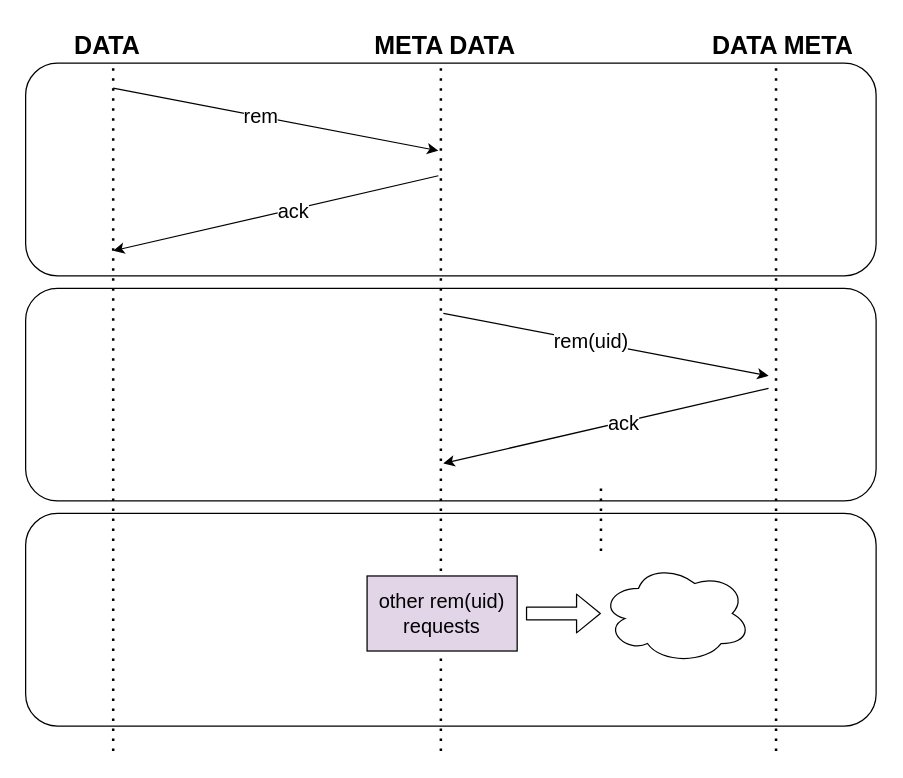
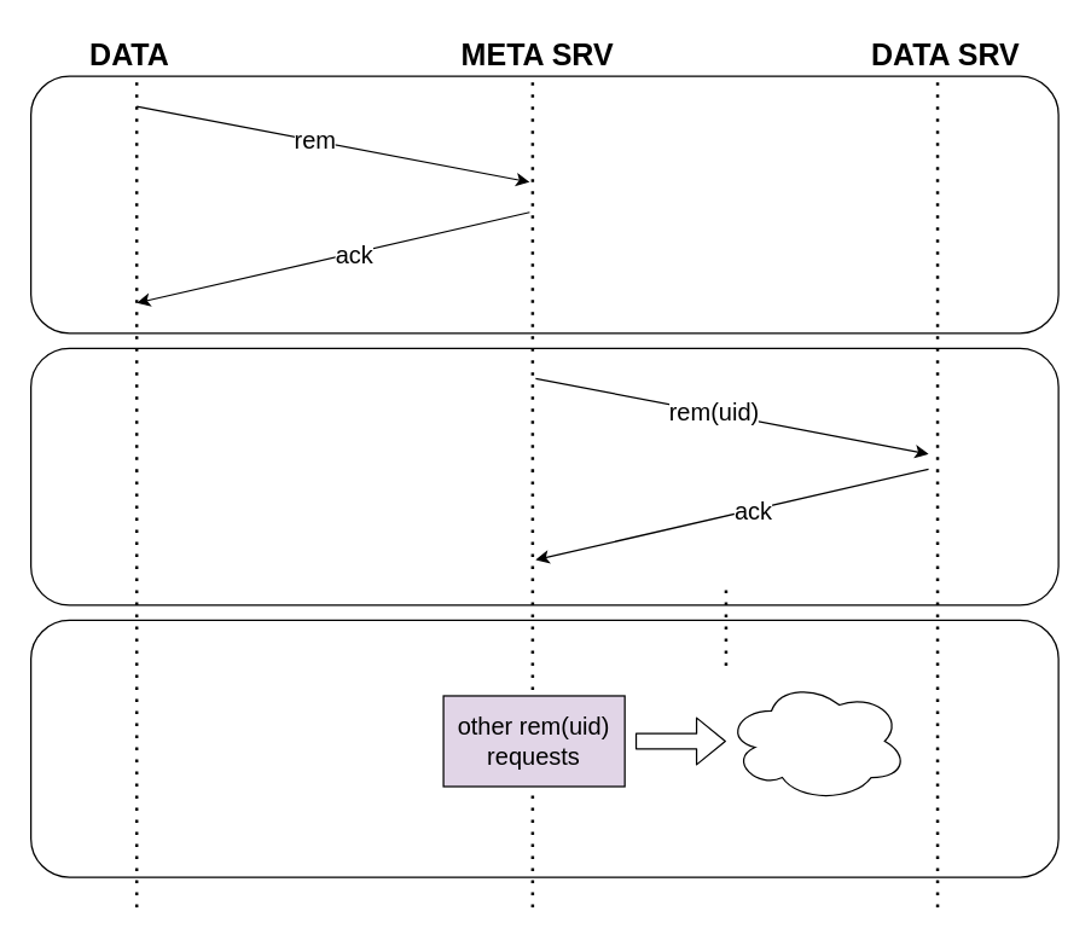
- <mxCell id="7" value="META DATA" style="text;html=1;align=center;verticalAlign=middle;resizable=0;points=[];autosize=1;fontSize=20;fontStyle=1" parent="1" vertex="1"><mxGeometry x="295" y="20" width="120" height="30" as="geometry" /></mxCell>
+ <mxCell id="7" value="META SRV" style="text;html=1;align=center;verticalAlign=middle;resizable=0;points=[];autosize=1;fontSize=20;fontStyle=1" parent="1" vertex="1"><mxGeometry x="295" y="20" width="120" height="30" as="geometry" /></mxCell>
- <mxCell id="8" value="DATA META" style="text;html=1;align=center;verticalAlign=middle;resizable=0;points=[];autosize=1;fontSize=20;fontStyle=1" parent="1" vertex="1"><mxGeometry x="565" y="20" width="120" height="30" as="geometry" /></mxCell>
+ <mxCell id="8" value="DATA SRV" style="text;html=1;align=center;verticalAlign=middle;resizable=0;points=[];autosize=1;fontSize=20;fontStyle=1" parent="1" vertex="1"><mxGeometry x="565" y="20" width="120" height="30" as="geometry" /></mxCell>
